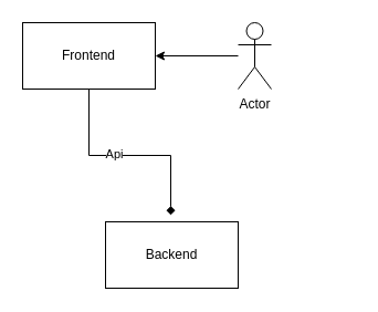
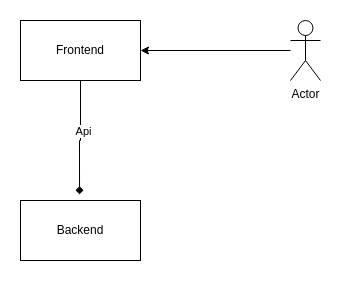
- <mxCell id="5" value="Actor" style="shape=umlActor;verticalLabelPosition=bottom;verticalAlign=top;html=1;outlineConnect=0;" vertex="1" parent="1"><mxGeometry x="215" y="20" width="30" height="60" as="geometry" /></mxCell>
+ <mxCell id="5" value="Actor" style="shape=umlActor;verticalLabelPosition=bottom;verticalAlign=top;html=1;outlineConnect=0;" vertex="1" parent="1"><mxGeometry x="290" y="20" width="30" height="60" as="geometry" /></mxCell>
- <mxCell id="3" value="Backend" style="rounded=0;whiteSpace=wrap;html=1;" vertex="1" parent="1"><mxGeometry x="95" y="200" width="120" height="60" as="geometry" /></mxCell>
+ <mxCell id="3" value="Backend" style="rounded=0;whiteSpace=wrap;html=1;" vertex="1" parent="1"><mxGeometry x="20" y="200" width="120" height="60" as="geometry" /></mxCell>
